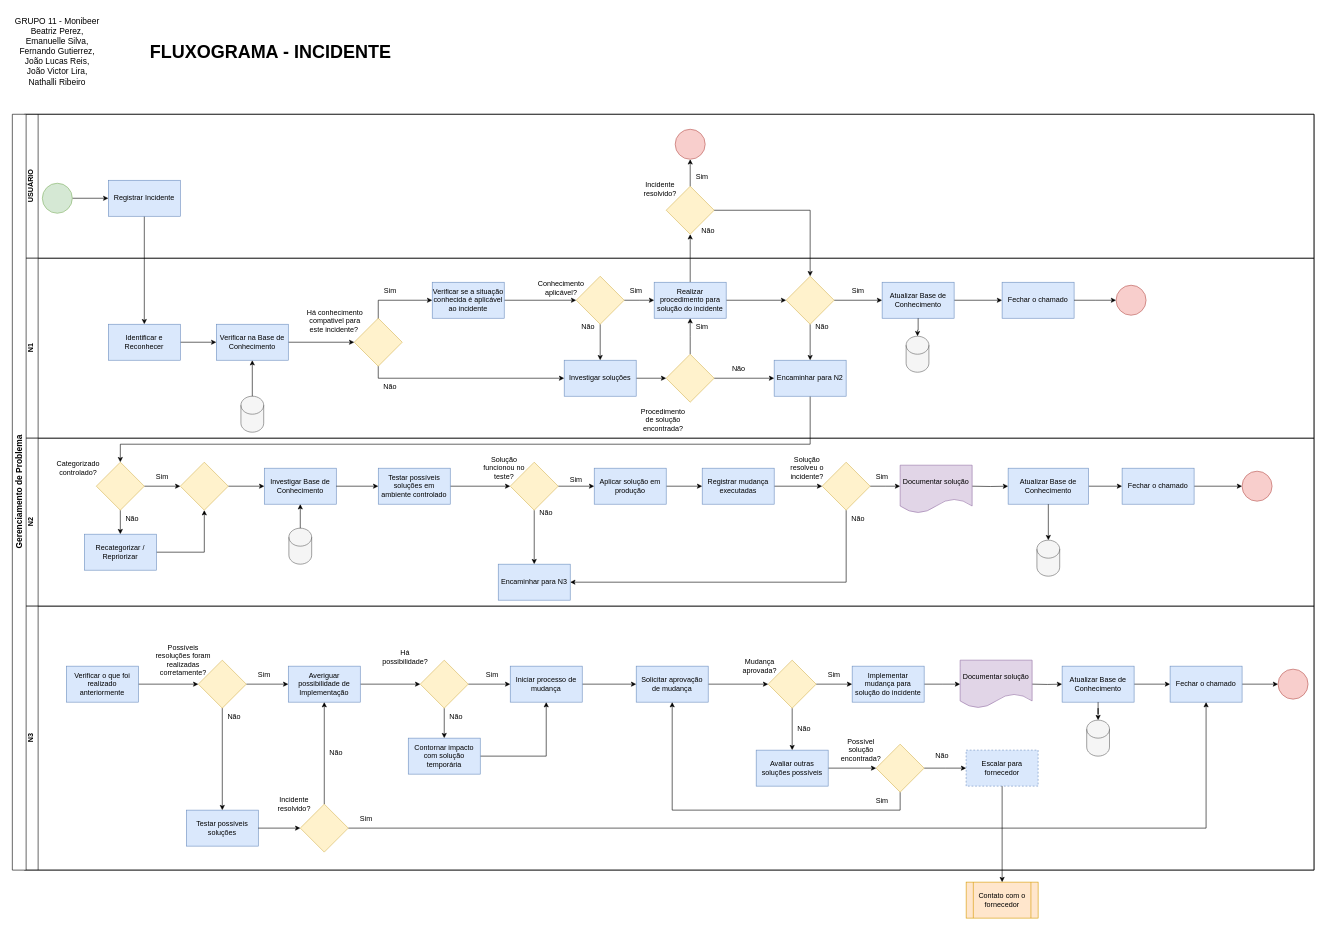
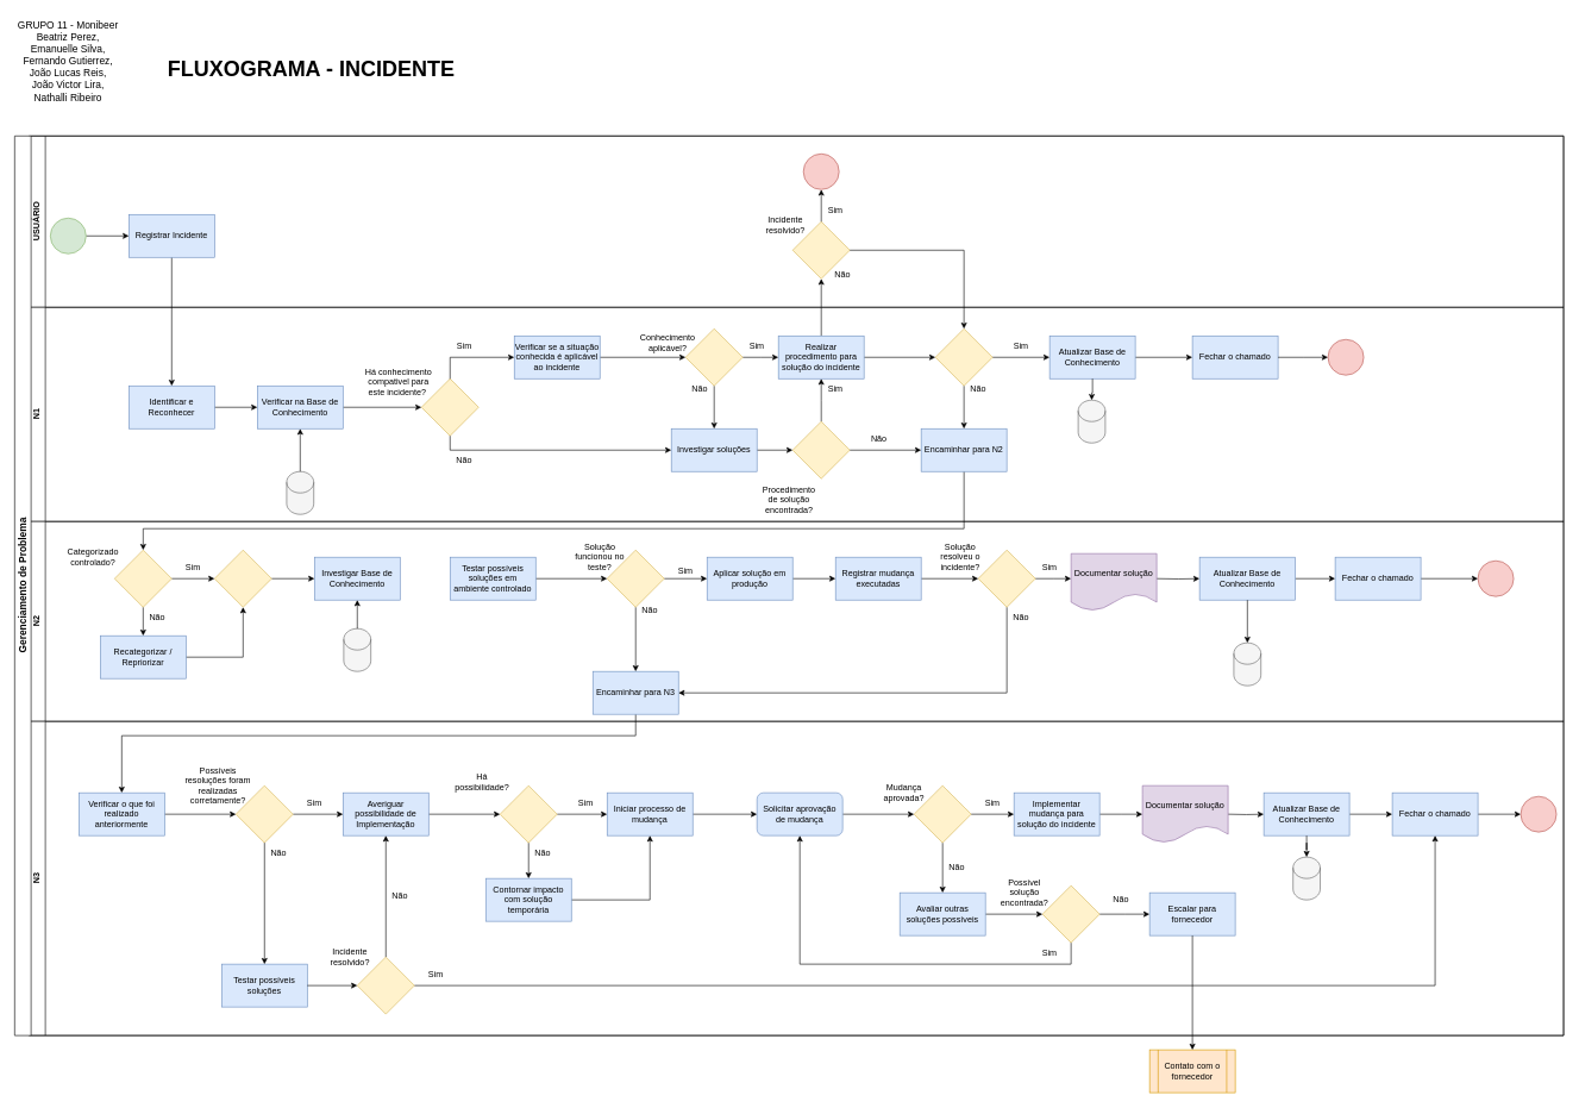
- <mxCell id="164" value="&lt;font style=&quot;font-size: 30px;&quot;&gt;FLUXOGRAMA - INCIDENTE&lt;/font&gt;" style="text;html=1;align=center;verticalAlign=middle;resizable=0;points=[];autosize=1;strokeColor=none;fillColor=none;fontStyle=1" parent="1" vertex="1"><mxGeometry x="240" y="60" width="420" height="50" as="geometry" /></mxCell>
+ <mxCell id="164" value="&lt;font style=&quot;font-size: 30px;&quot;&gt;FLUXOGRAMA - INCIDENTE&lt;/font&gt;" style="text;html=1;align=center;verticalAlign=middle;resizable=0;points=[];autosize=1;strokeColor=none;fillColor=none;fontStyle=1" parent="1" vertex="1"><mxGeometry x="225" y="70" width="420" height="50" as="geometry" /></mxCell>
- <mxCell id="154" value="" style="edgeStyle=orthogonalEdgeStyle;rounded=0;orthogonalLoop=1;jettySize=auto;html=1;" parent="1" source="25" target="31" edge="1"><mxGeometry relative="1" as="geometry" /></mxCell>
+ <mxCell id="36" value="" style="edgeStyle=orthogonalEdgeStyle;rounded=0;orthogonalLoop=1;jettySize=auto;html=1;" parent="28" source="37" target="57" edge="1"><mxGeometry relative="1" as="geometry"><Array as="points"><mxPoint x="870" y="840" /><mxPoint x="150" y="840" /></Array></mxGeometry></mxCell>
- <mxCell id="79" value="Solicitar aprovação de mudança" style="whiteSpace=wrap;html=1;fillColor=#dae8fc;strokeColor=#6c8ebf;" parent="28" vertex="1"><mxGeometry x="1040" y="920" width="120" height="60" as="geometry" /></mxCell>
+ <mxCell id="79" value="Solicitar aprovação de mudança" style="whiteSpace=wrap;html=1;fillColor=#dae8fc;strokeColor=#6c8ebf;rounded=1;" parent="28" vertex="1"><mxGeometry x="1040" y="920" width="120" height="60" as="geometry" /></mxCell>
- <mxCell id="105" value="Escalar para fornecedor" style="whiteSpace=wrap;html=1;fillColor=#dae8fc;strokeColor=#6c8ebf;dashed=1;" parent="28" vertex="1"><mxGeometry x="1590" y="1060" width="120" height="60" as="geometry" /></mxCell>
+ <mxCell id="105" value="Escalar para fornecedor" style="whiteSpace=wrap;html=1;fillColor=#dae8fc;strokeColor=#6c8ebf;" parent="28" vertex="1"><mxGeometry x="1590" y="1060" width="120" height="60" as="geometry" /></mxCell>
